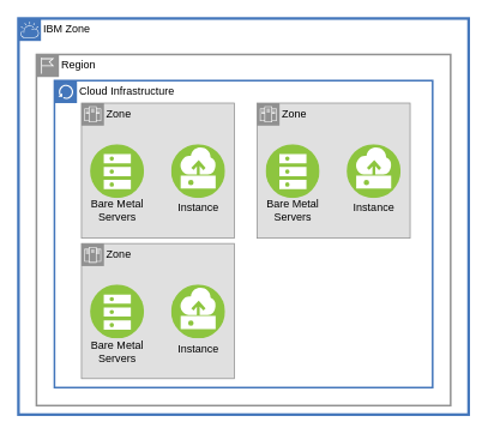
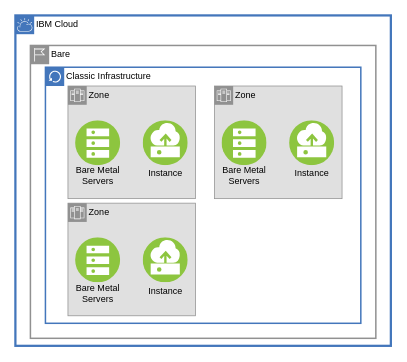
- <mxCell id="5" value="IBM Zone" style="shape=mxgraph.ibm.box;prType=cloud;fontStyle=0;verticalAlign=top;align=left;spacingLeft=32;spacingTop=4;fillColor=none;rounded=0;whiteSpace=wrap;html=1;strokeColor=#4376BB;strokeWidth=3;dashed=0;container=0;spacing=-4;collapsible=0;expand=0;recursiveResize=0;" parent="2" vertex="1"><mxGeometry width="500" height="440" as="geometry" /></mxCell>
+ <mxCell id="5" value="IBM Cloud" style="shape=mxgraph.ibm.box;prType=cloud;fontStyle=0;verticalAlign=top;align=left;spacingLeft=32;spacingTop=4;fillColor=none;rounded=0;whiteSpace=wrap;html=1;strokeColor=#4376BB;strokeWidth=3;dashed=0;container=0;spacing=-4;collapsible=0;expand=0;recursiveResize=0;" parent="2" vertex="1"><mxGeometry width="500" height="440" as="geometry" /></mxCell>
- <mxCell id="4" value="Region" style="shape=mxgraph.ibm.box;prType=region;fontStyle=0;verticalAlign=top;align=left;spacingLeft=32;spacingTop=4;fillColor=none;rounded=0;whiteSpace=wrap;html=1;strokeColor=#919191;strokeWidth=2;dashed=0;container=0;spacing=-4;collapsible=0;expand=0;recursiveResize=0;" parent="2" vertex="1"><mxGeometry x="20" y="40" width="460" height="390" as="geometry" /></mxCell>
+ <mxCell id="4" value="Bare" style="shape=mxgraph.ibm.box;prType=region;fontStyle=0;verticalAlign=top;align=left;spacingLeft=32;spacingTop=4;fillColor=none;rounded=0;whiteSpace=wrap;html=1;strokeColor=#919191;strokeWidth=2;dashed=0;container=0;spacing=-4;collapsible=0;expand=0;recursiveResize=0;" parent="2" vertex="1"><mxGeometry x="20" y="40" width="460" height="390" as="geometry" /></mxCell>
- <mxCell id="3" value="Cloud Infrastructure" style="shape=mxgraph.ibm.box;prType=classic;fontStyle=0;verticalAlign=top;align=left;spacingLeft=32;spacingTop=4;fillColor=none;rounded=0;whiteSpace=wrap;html=1;strokeColor=#4376BB;strokeWidth=2;dashed=0;container=0;spacing=-4;collapsible=0;expand=0;recursiveResize=0;" parent="2" vertex="1"><mxGeometry x="40" y="69" width="420" height="341" as="geometry" /></mxCell>
+ <mxCell id="3" value="Classic Infrastructure" style="shape=mxgraph.ibm.box;prType=classic;fontStyle=0;verticalAlign=top;align=left;spacingLeft=32;spacingTop=4;fillColor=none;rounded=0;whiteSpace=wrap;html=1;strokeColor=#4376BB;strokeWidth=2;dashed=0;container=0;spacing=-4;collapsible=0;expand=0;recursiveResize=0;" parent="2" vertex="1"><mxGeometry x="40" y="69" width="420" height="341" as="geometry" /></mxCell>
